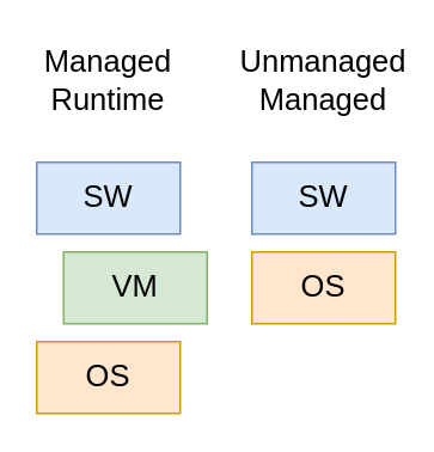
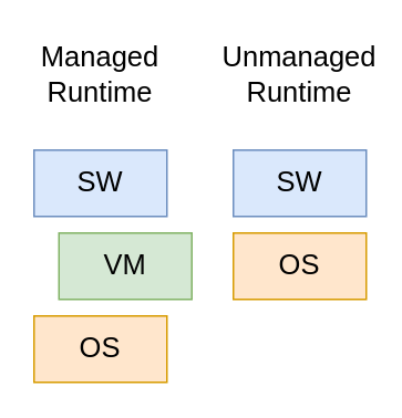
- <mxCell id="8" value="Unmanaged Managed" style="text;html=1;strokeColor=none;fillColor=none;align=center;verticalAlign=middle;whiteSpace=wrap;rounded=0;fontSize=17;" parent="1" vertex="1"><mxGeometry x="150" y="20" width="60" height="50" as="geometry" /></mxCell>
+ <mxCell id="8" value="Unmanaged Runtime" style="text;html=1;strokeColor=none;fillColor=none;align=center;verticalAlign=middle;whiteSpace=wrap;rounded=0;fontSize=17;" parent="1" vertex="1"><mxGeometry x="150" y="20" width="60" height="50" as="geometry" /></mxCell>
